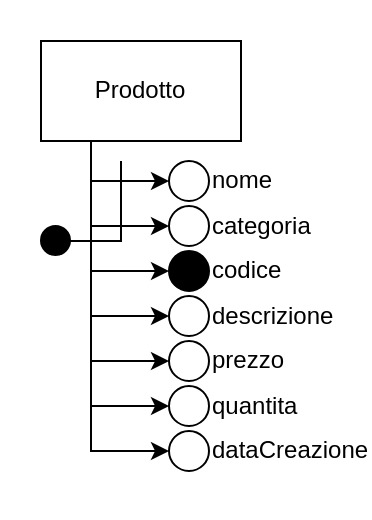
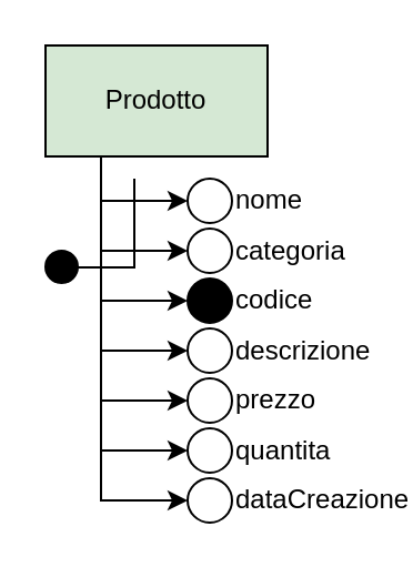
- <mxCell id="9" value="Prodotto" style="rounded=0;whiteSpace=wrap;html=1;" vertex="1" parent="1"><mxGeometry x="20" y="20" width="100" height="50" as="geometry" /></mxCell>
+ <mxCell id="9" value="Prodotto" style="rounded=0;whiteSpace=wrap;html=1;fillColor=#d5e8d4;" vertex="1" parent="1"><mxGeometry x="20" y="20" width="100" height="50" as="geometry" /></mxCell>
